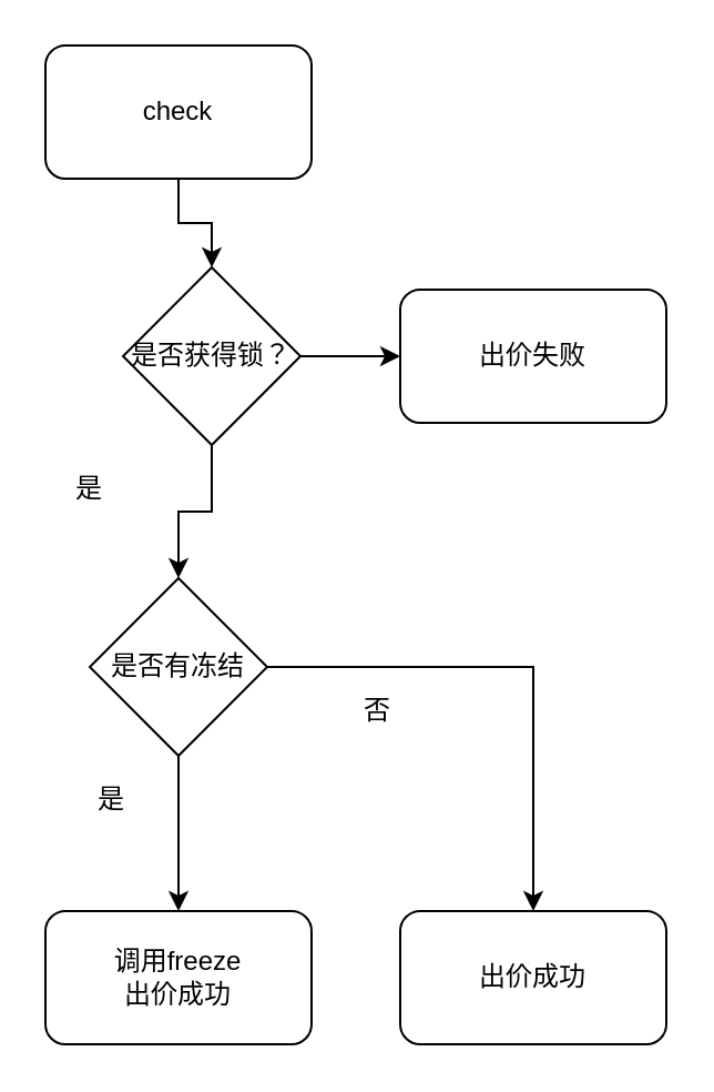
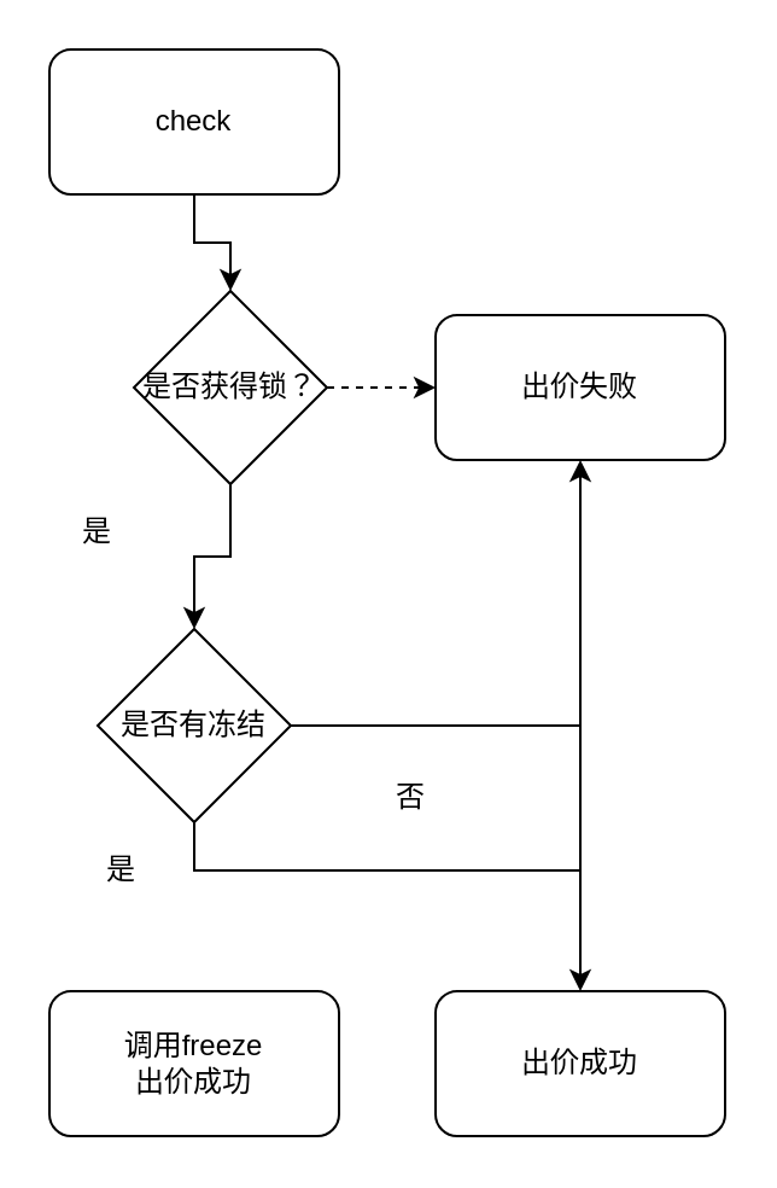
- <mxCell id="12" style="edgeStyle=orthogonalEdgeStyle;rounded=0;orthogonalLoop=1;jettySize=auto;html=1;exitX=1;exitY=0.5;exitDx=0;exitDy=0;entryX=0;entryY=0.5;entryDx=0;entryDy=0;" edge="1" parent="1" source="13" target="15"><mxGeometry relative="1" as="geometry" /></mxCell>
+ <mxCell id="12" style="edgeStyle=orthogonalEdgeStyle;rounded=0;orthogonalLoop=1;jettySize=auto;html=1;exitX=1;exitY=0.5;exitDx=0;exitDy=0;entryX=0;entryY=0.5;entryDx=0;entryDy=0;dashed=1;" edge="1" parent="1" source="13" target="15"><mxGeometry relative="1" as="geometry" /></mxCell>
- <mxCell id="10" value="否" style="text;html=1;strokeColor=none;fillColor=none;align=center;verticalAlign=middle;whiteSpace=wrap;rounded=0;" vertex="1" parent="1"><mxGeometry x="150" y="310" width="40" height="20" as="geometry" /></mxCell>
+ <mxCell id="10" value="否" style="text;html=1;strokeColor=none;fillColor=none;align=center;verticalAlign=middle;whiteSpace=wrap;rounded=0;" vertex="1" parent="1"><mxGeometry x="150" y="320" width="40" height="20" as="geometry" /></mxCell>
- <mxCell id="4" style="edgeStyle=orthogonalEdgeStyle;rounded=0;orthogonalLoop=1;jettySize=auto;html=1;exitX=0.5;exitY=1;exitDx=0;exitDy=0;" edge="1" parent="1" source="6" target="7"><mxGeometry relative="1" as="geometry" /></mxCell>
+ <mxCell id="4" style="edgeStyle=orthogonalEdgeStyle;rounded=0;orthogonalLoop=1;jettySize=auto;html=1;exitX=0.5;exitY=1;exitDx=0;exitDy=0;" edge="1" parent="1" source="6" target="15"><mxGeometry relative="1" as="geometry" /></mxCell>
